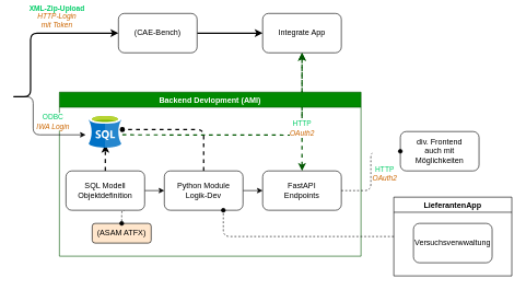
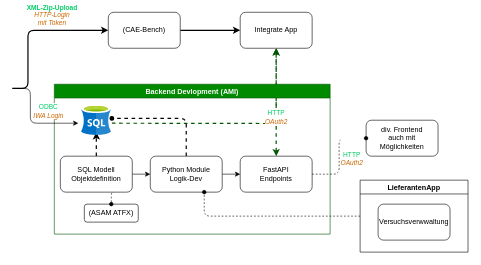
- <mxCell id="11" value="(ASAM ATFX)" style="rounded=1;whiteSpace=wrap;html=1;fillColor=#ffe6cc;" parent="8" vertex="1"><mxGeometry x="50" y="200" width="90" height="30" as="geometry" /></mxCell>
+ <mxCell id="11" value="(ASAM ATFX)" style="rounded=1;whiteSpace=wrap;html=1;" parent="8" vertex="1"><mxGeometry x="50" y="200" width="90" height="30" as="geometry" /></mxCell>
